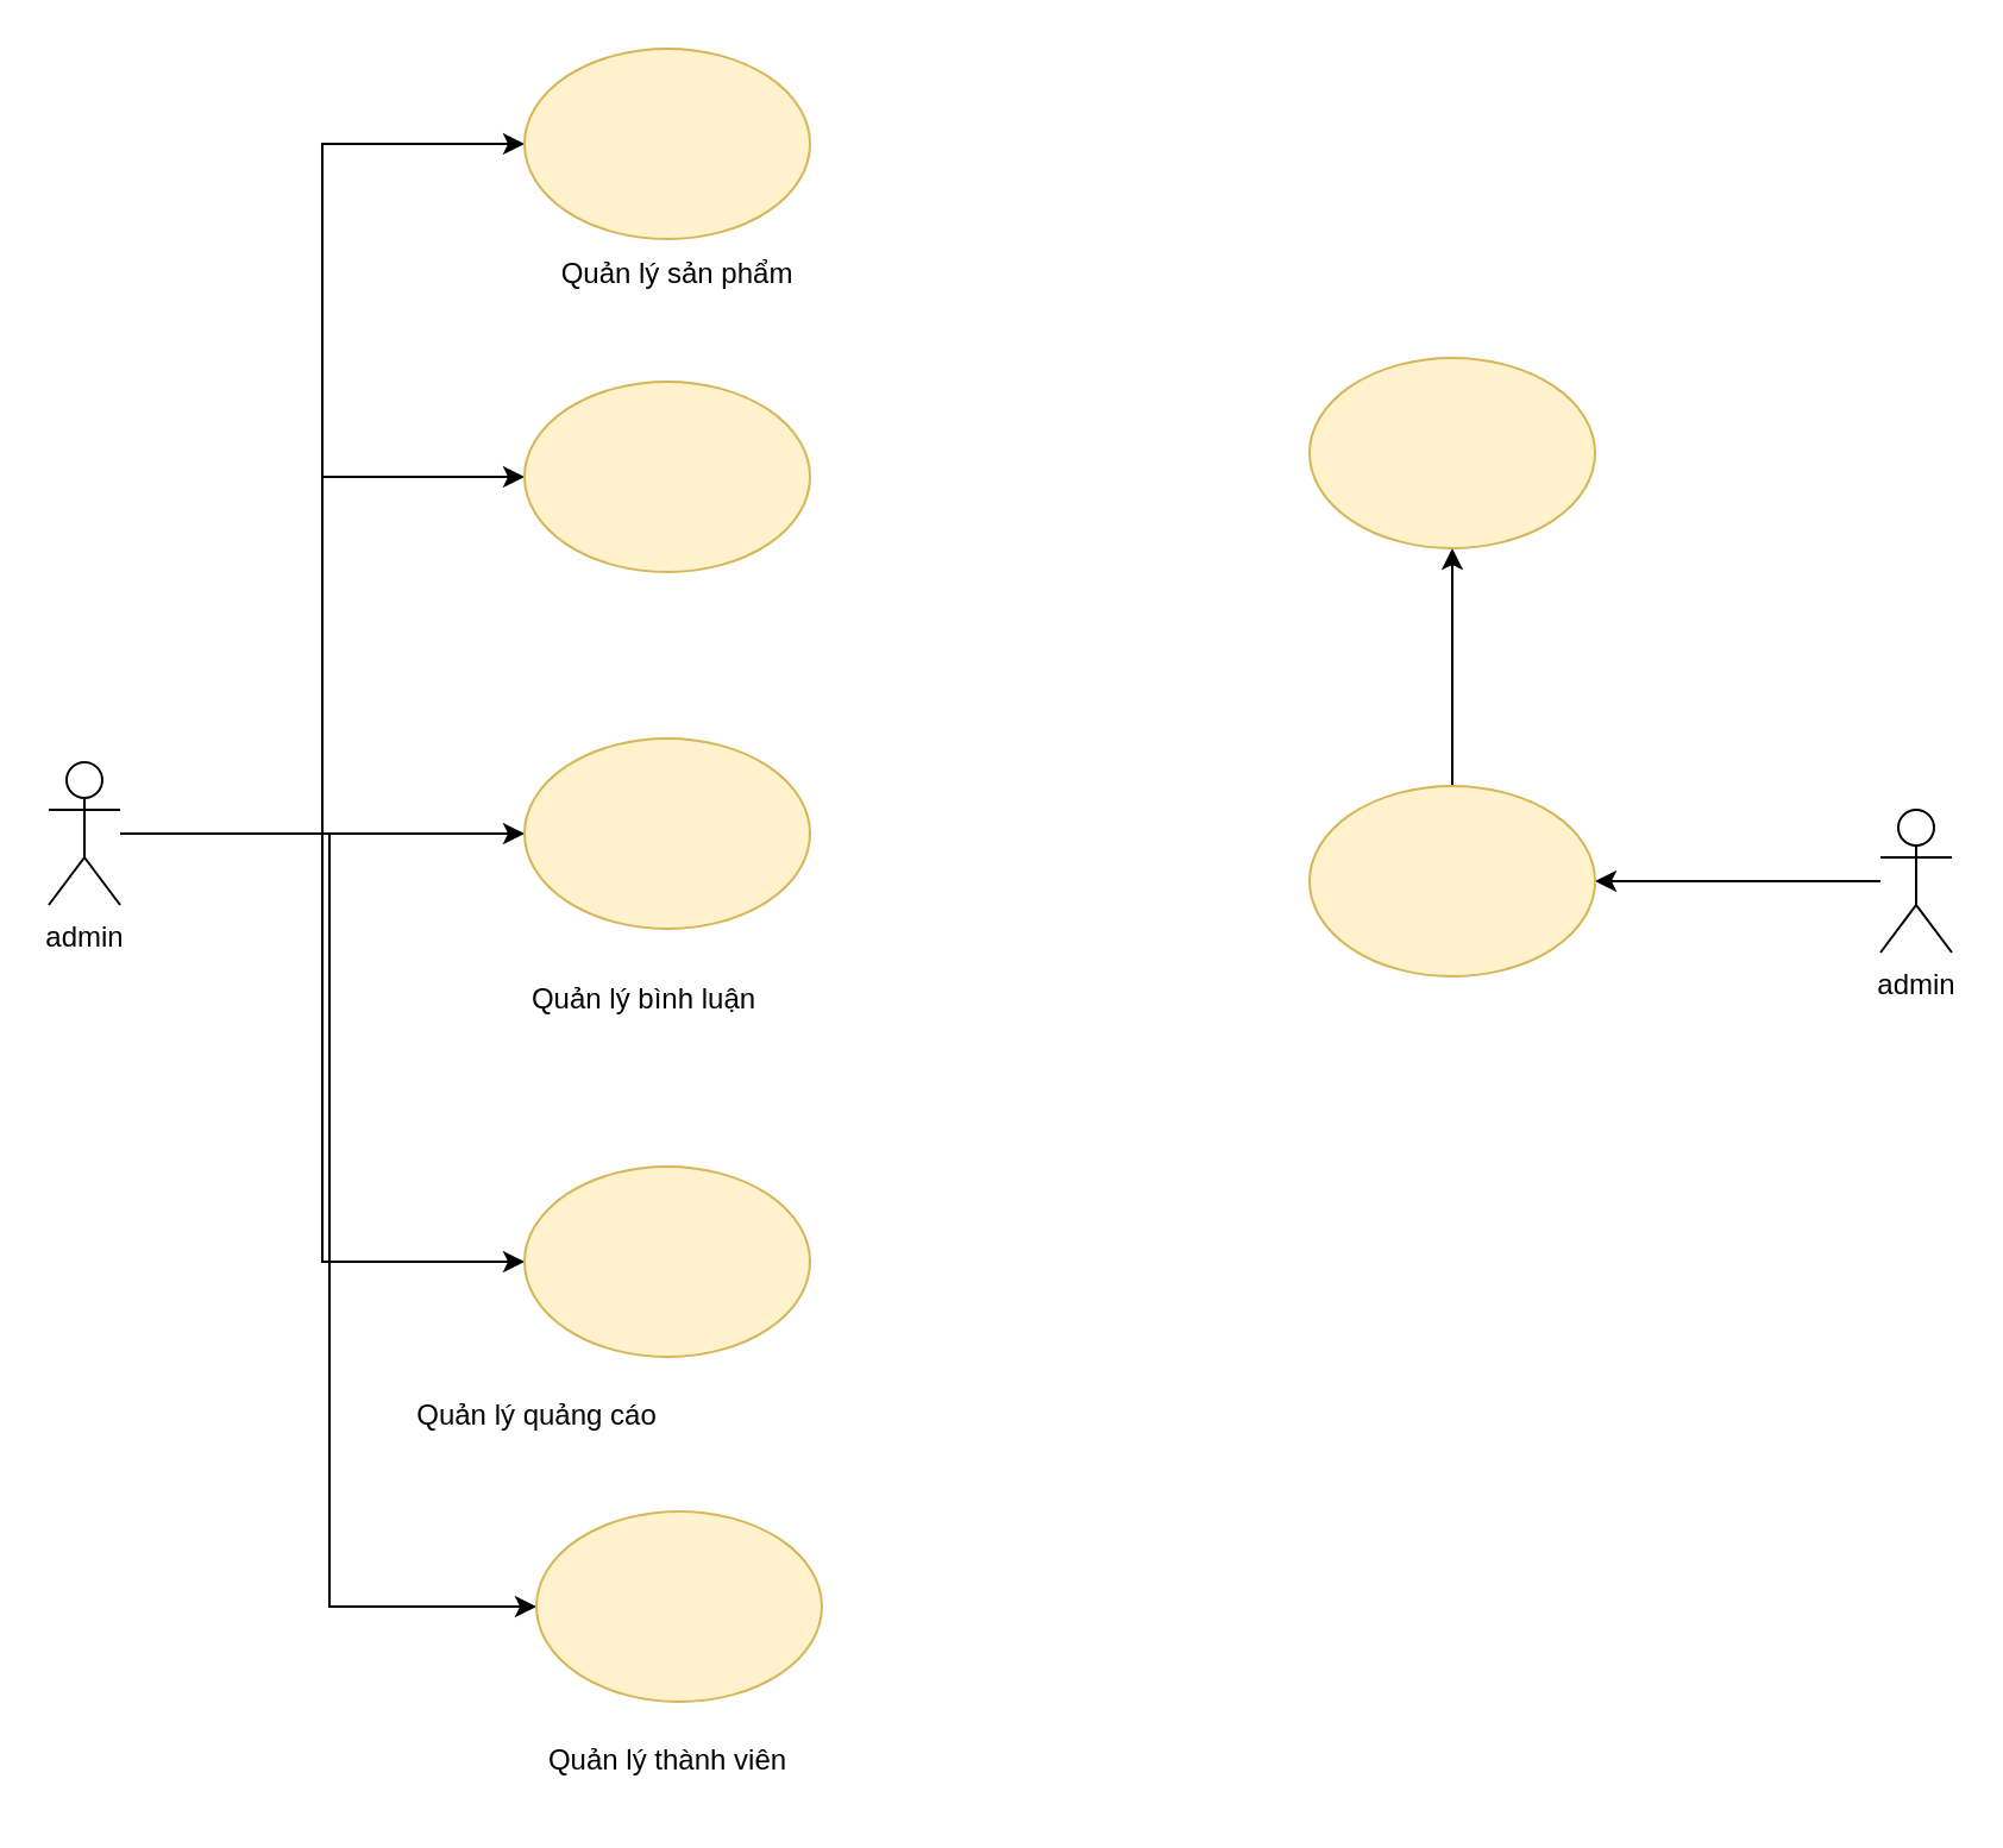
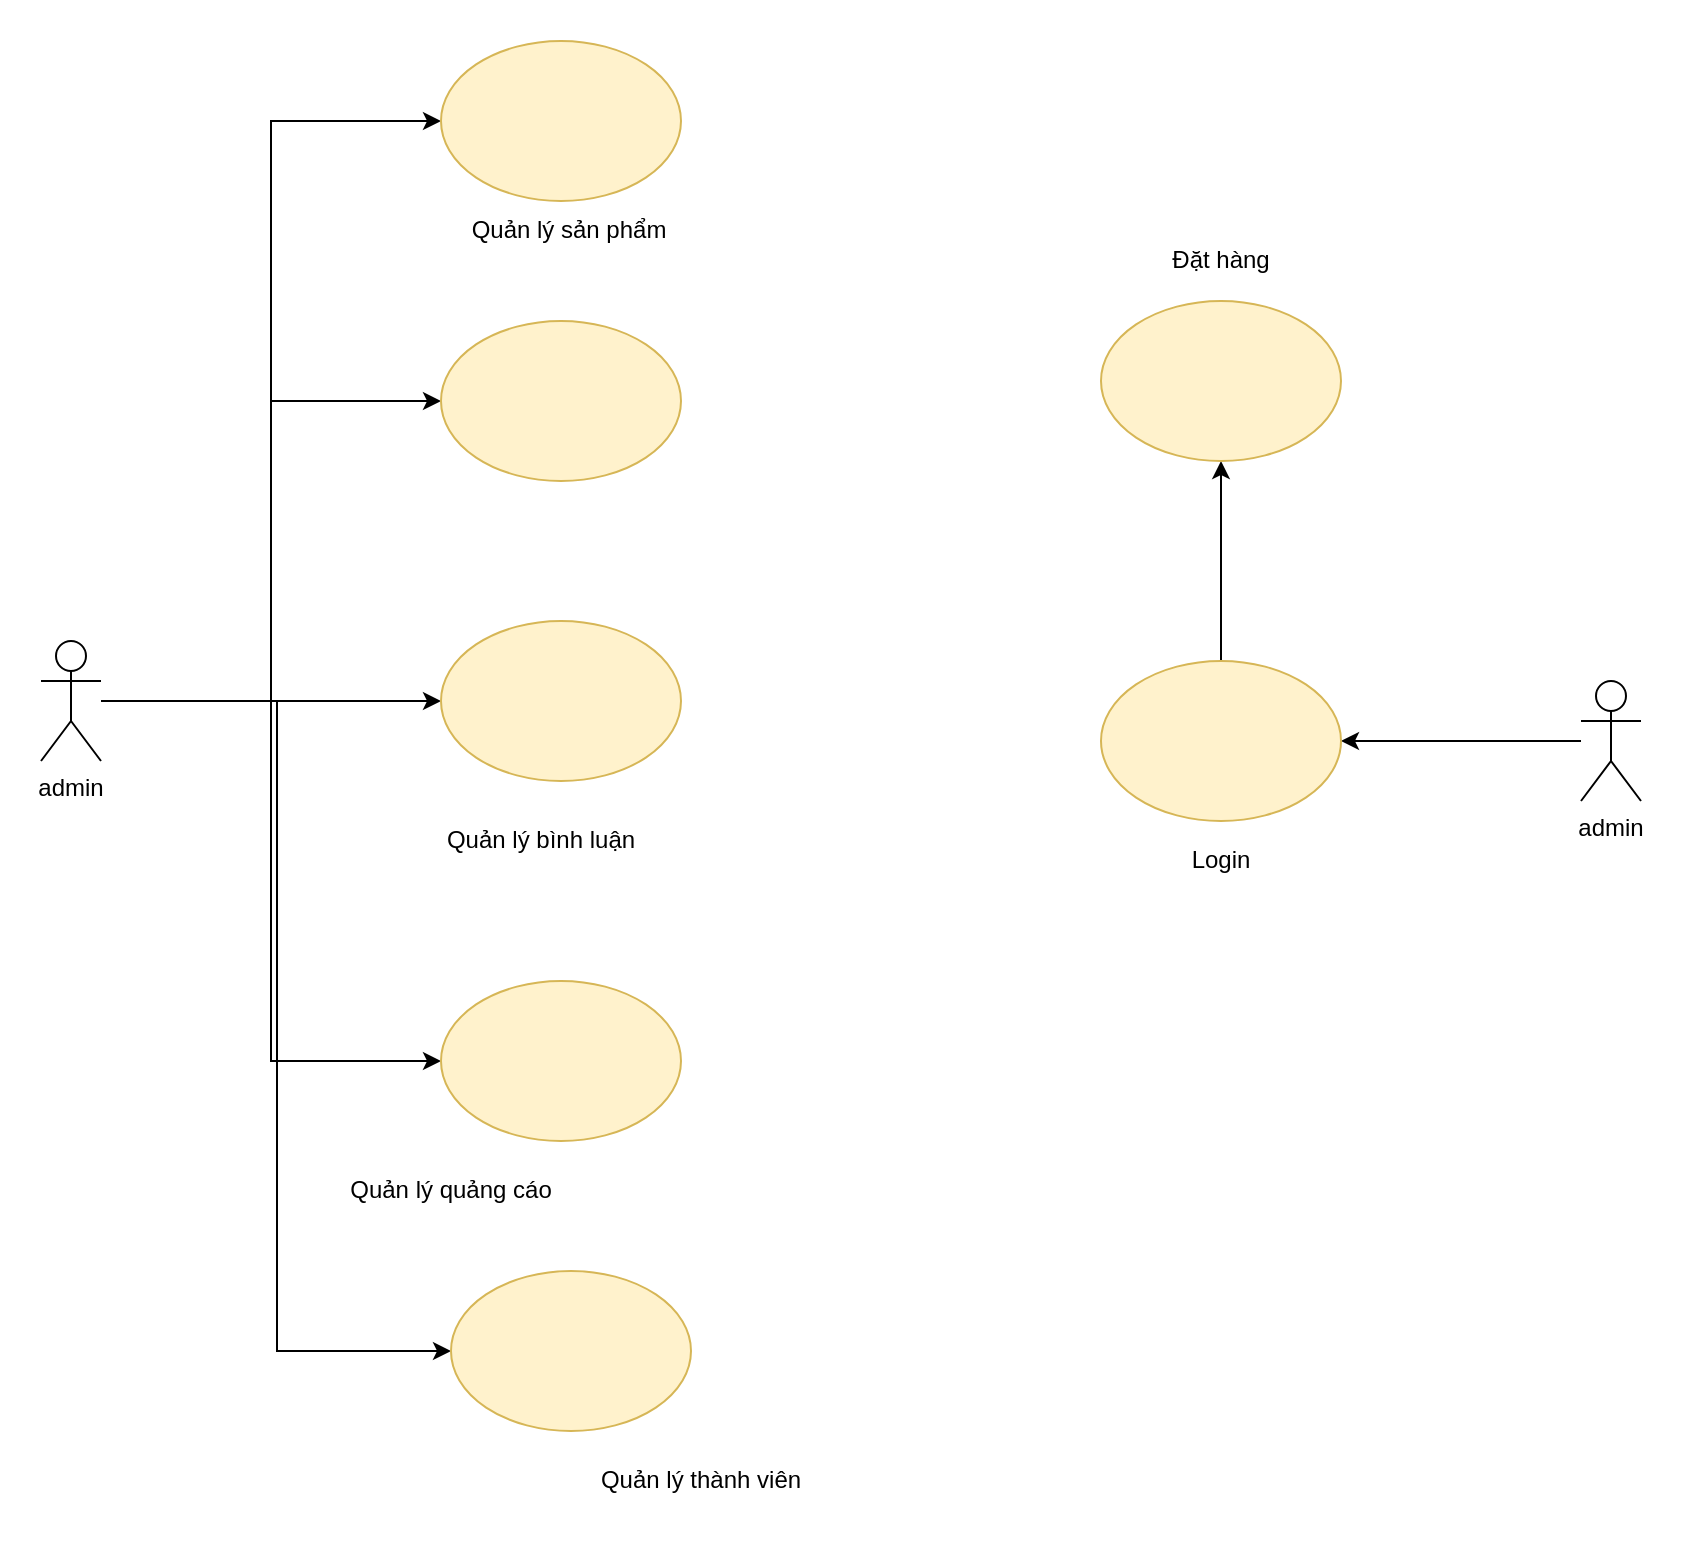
+ <mxCell id="23" value="Đặt hàng" style="text;html=1;align=center;verticalAlign=middle;resizable=0;points=[];autosize=1;strokeColor=none;fillColor=none;" vertex="1" parent="1"><mxGeometry x="575" y="115" width="70" height="30" as="geometry" /></mxCell>
+ <mxCell id="22" value="Login" style="text;html=1;align=center;verticalAlign=middle;resizable=0;points=[];autosize=1;strokeColor=none;fillColor=none;" vertex="1" parent="1"><mxGeometry x="585" y="415" width="50" height="30" as="geometry" /></mxCell>
- <mxCell id="16" value="Quản lý thành viên" style="text;html=1;align=center;verticalAlign=middle;resizable=0;points=[];autosize=1;strokeColor=none;fillColor=none;" vertex="1" parent="1"><mxGeometry x="220" y="725" width="120" height="30" as="geometry" /></mxCell>
+ <mxCell id="16" value="Quản lý thành viên" style="text;html=1;align=center;verticalAlign=middle;resizable=0;points=[];autosize=1;strokeColor=none;fillColor=none;" vertex="1" parent="1"><mxGeometry x="290" y="725" width="120" height="30" as="geometry" /></mxCell>
